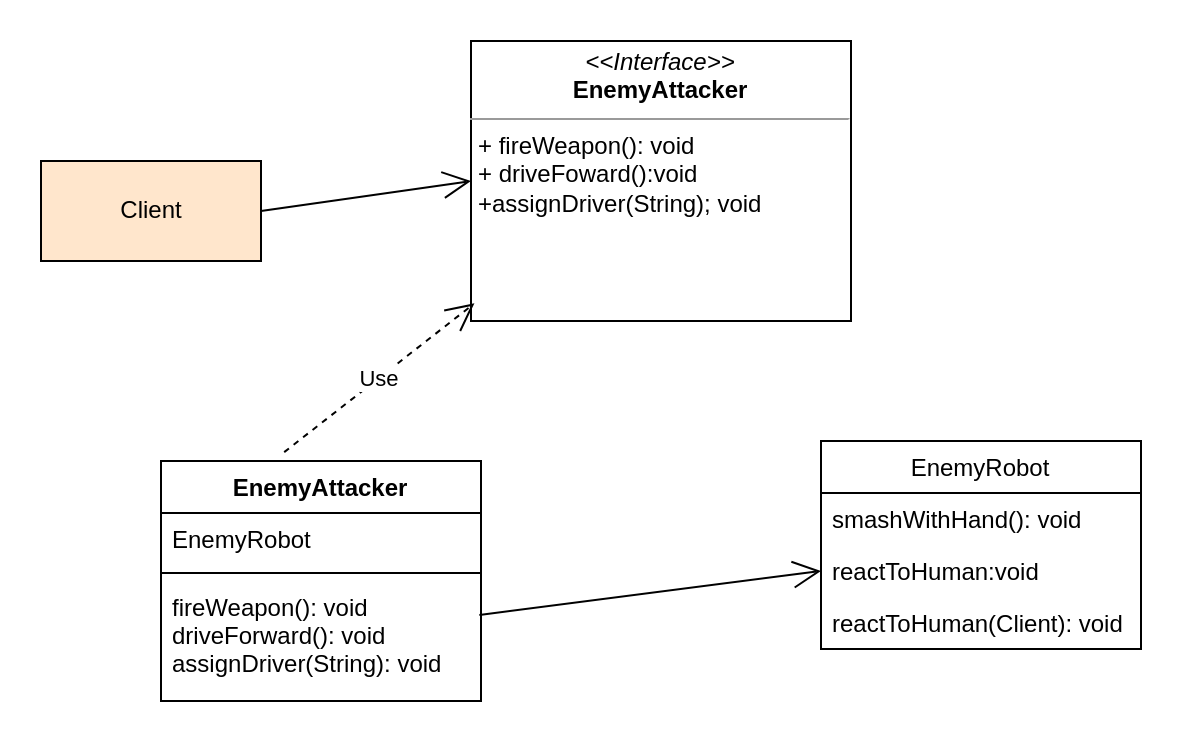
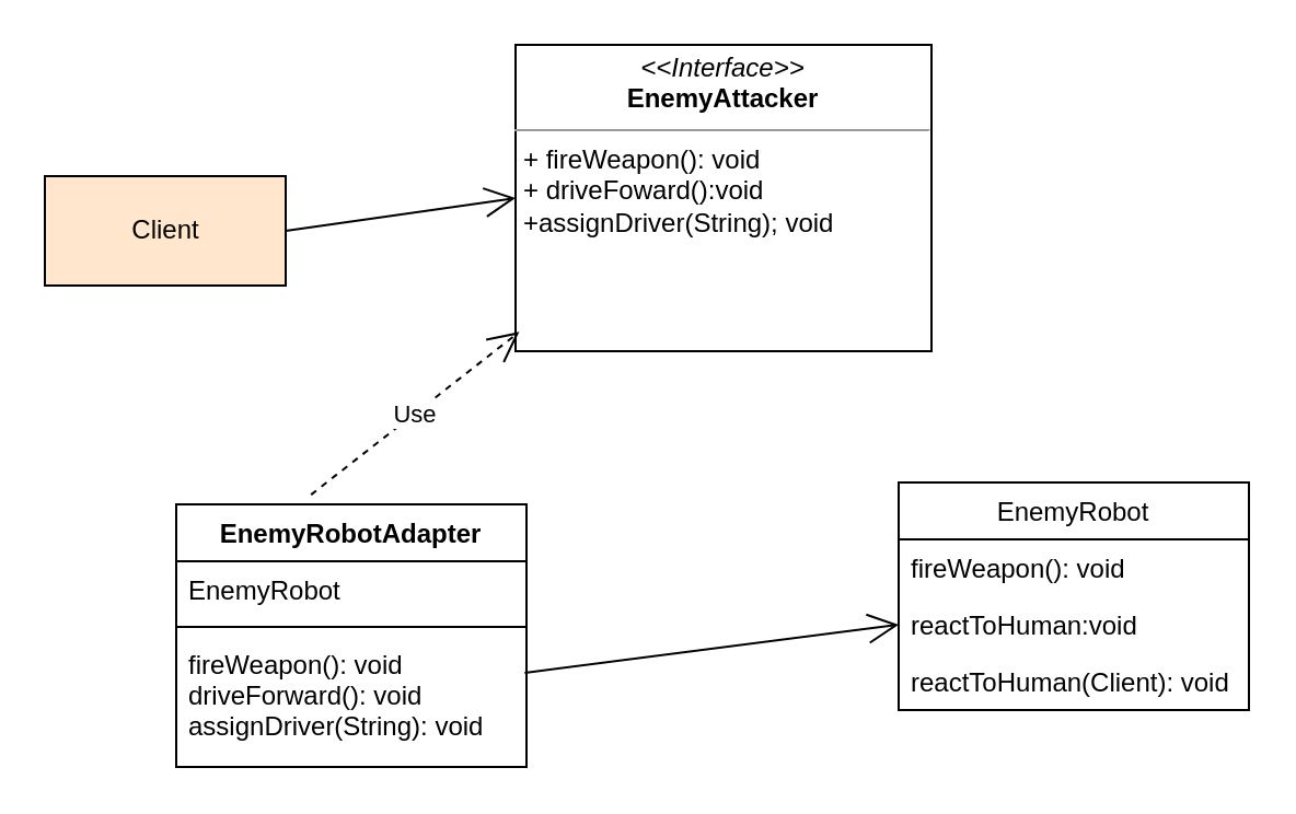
- <mxCell id="4" value="EnemyAttacker" style="swimlane;fontStyle=1;align=center;verticalAlign=top;childLayout=stackLayout;horizontal=1;startSize=26;horizontalStack=0;resizeParent=1;resizeParentMax=0;resizeLast=0;collapsible=1;marginBottom=0;" vertex="1" parent="1"><mxGeometry x="80" y="230" width="160" height="120" as="geometry" /></mxCell>
+ <mxCell id="4" value="EnemyRobotAdapter" style="swimlane;fontStyle=1;align=center;verticalAlign=top;childLayout=stackLayout;horizontal=1;startSize=26;horizontalStack=0;resizeParent=1;resizeParentMax=0;resizeLast=0;collapsible=1;marginBottom=0;" vertex="1" parent="1"><mxGeometry x="80" y="230" width="160" height="120" as="geometry" /></mxCell>
- <mxCell id="10" value="smashWithHand(): void" style="text;strokeColor=none;fillColor=none;align=left;verticalAlign=top;spacingLeft=4;spacingRight=4;overflow=hidden;rotatable=0;points=[[0,0.5],[1,0.5]];portConstraint=eastwest;" vertex="1" parent="9"><mxGeometry y="26" width="160" height="26" as="geometry" /></mxCell>
+ <mxCell id="10" value="fireWeapon(): void" style="text;strokeColor=none;fillColor=none;align=left;verticalAlign=top;spacingLeft=4;spacingRight=4;overflow=hidden;rotatable=0;points=[[0,0.5],[1,0.5]];portConstraint=eastwest;" vertex="1" parent="9"><mxGeometry y="26" width="160" height="26" as="geometry" /></mxCell>
